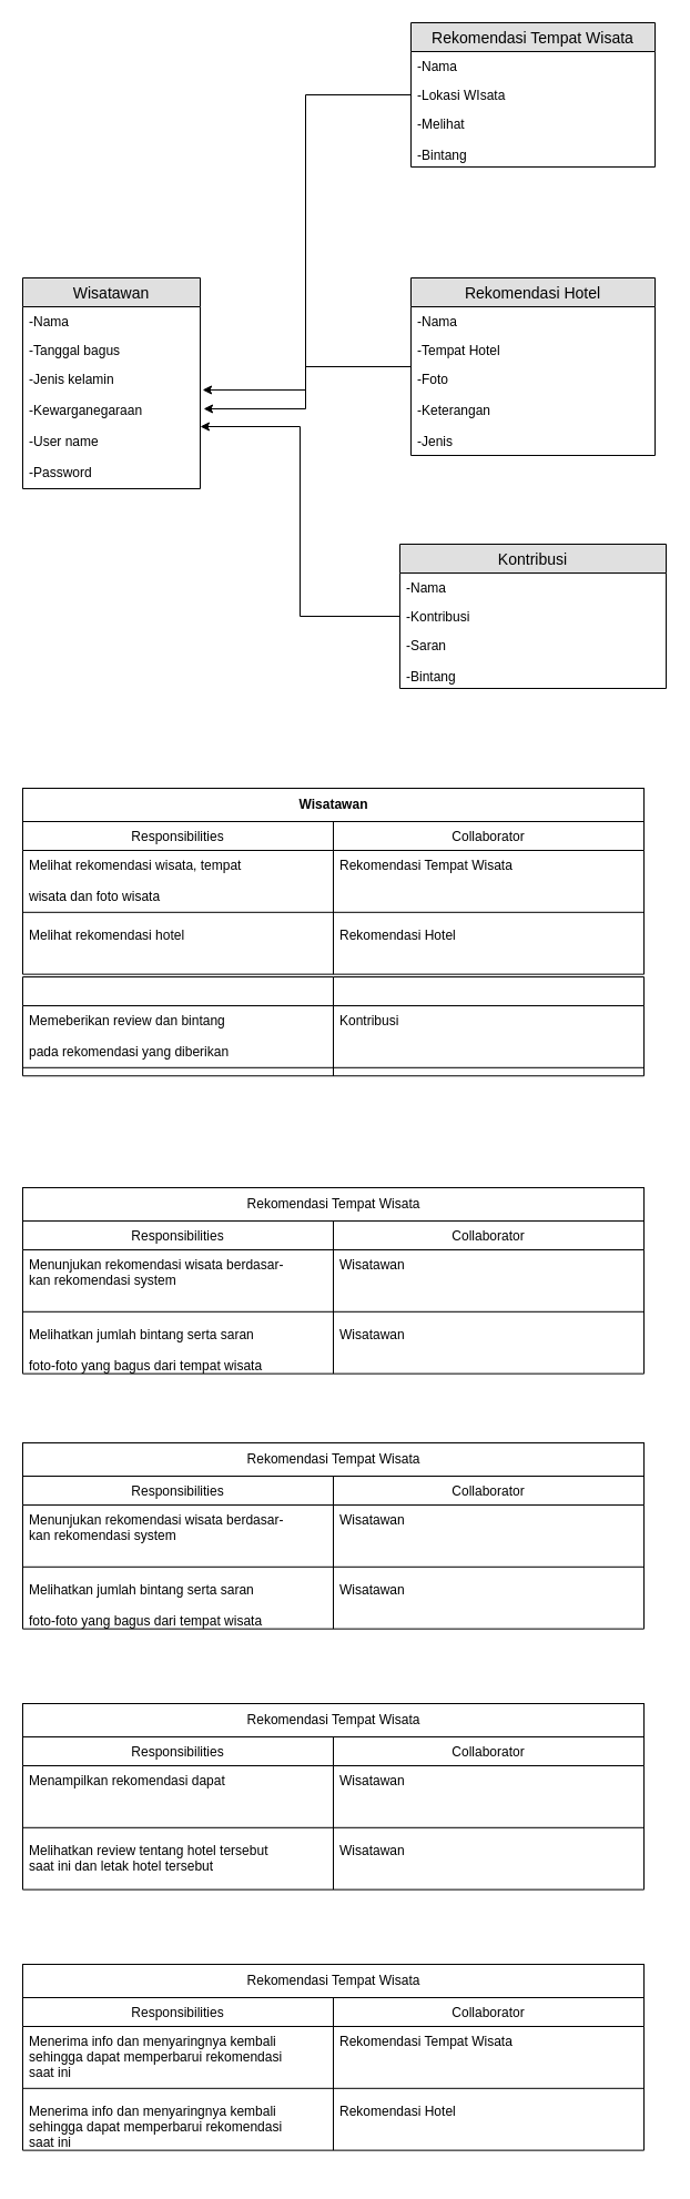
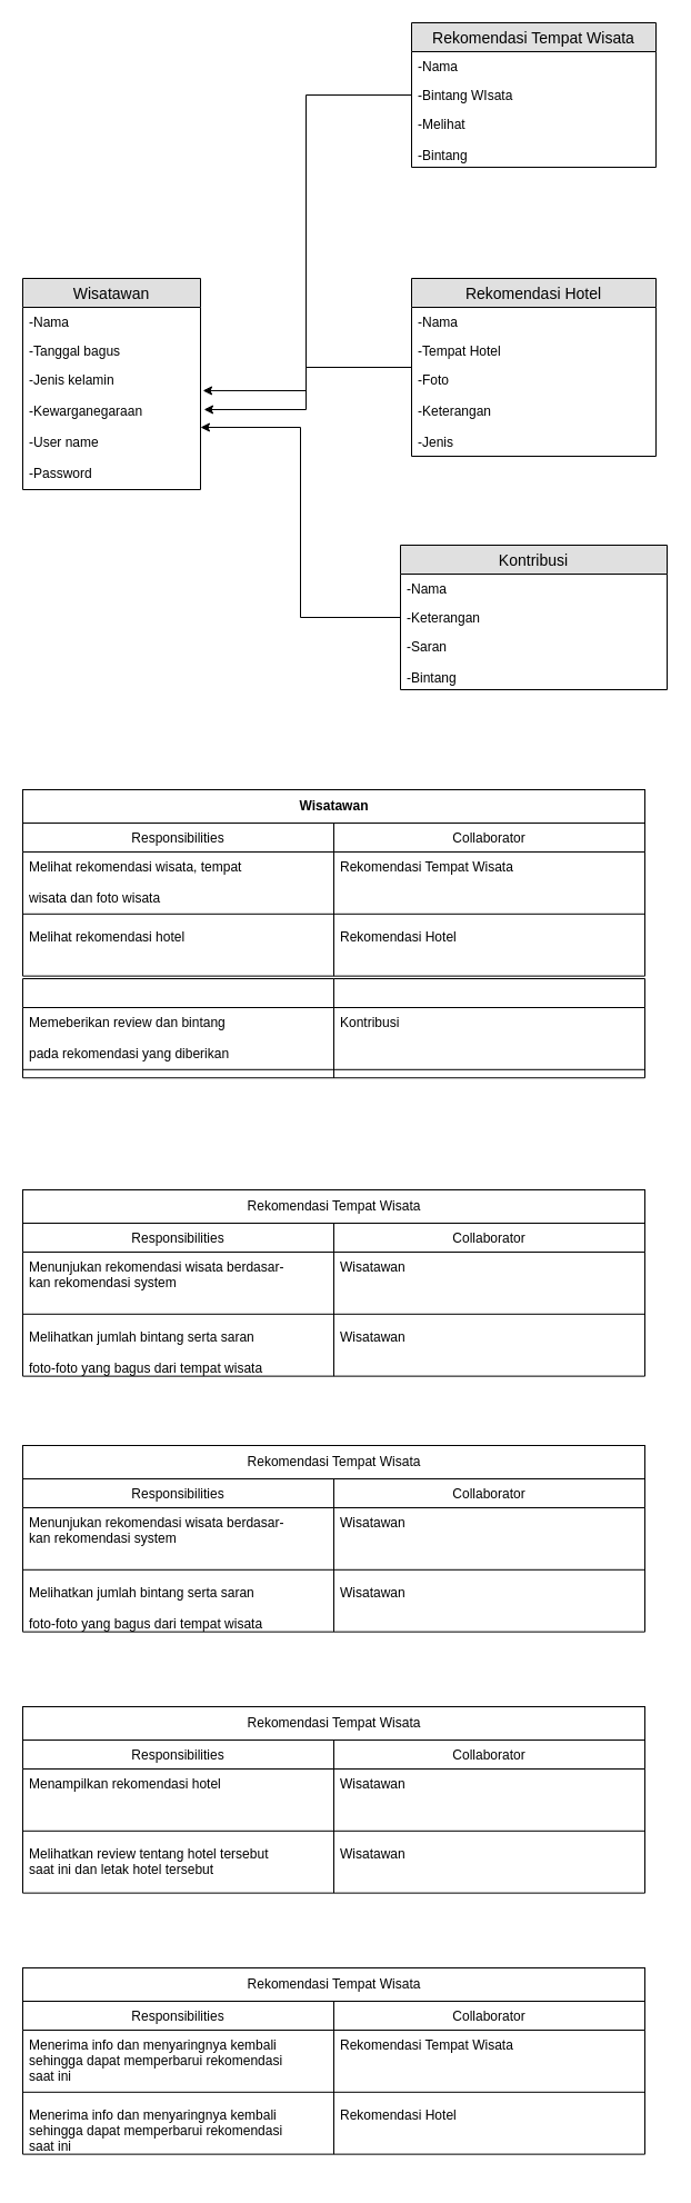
- <mxCell id="8" value="-Lokasi WIsata" style="text;strokeColor=none;fillColor=none;spacingLeft=4;spacingRight=4;overflow=hidden;rotatable=0;points=[[0,0.5],[1,0.5]];portConstraint=eastwest;fontSize=12;" vertex="1" parent="6"><mxGeometry y="52" width="220" height="26" as="geometry" /></mxCell>
+ <mxCell id="8" value="-Bintang WIsata" style="text;strokeColor=none;fillColor=none;spacingLeft=4;spacingRight=4;overflow=hidden;rotatable=0;points=[[0,0.5],[1,0.5]];portConstraint=eastwest;fontSize=12;" vertex="1" parent="6"><mxGeometry y="52" width="220" height="26" as="geometry" /></mxCell>
- <mxCell id="17" value="-Kontribusi" style="text;strokeColor=none;fillColor=none;spacingLeft=4;spacingRight=4;overflow=hidden;rotatable=0;points=[[0,0.5],[1,0.5]];portConstraint=eastwest;fontSize=12;" vertex="1" parent="15"><mxGeometry y="52" width="240" height="26" as="geometry" /></mxCell>
+ <mxCell id="17" value="-Keterangan" style="text;strokeColor=none;fillColor=none;spacingLeft=4;spacingRight=4;overflow=hidden;rotatable=0;points=[[0,0.5],[1,0.5]];portConstraint=eastwest;fontSize=12;" vertex="1" parent="15"><mxGeometry y="52" width="240" height="26" as="geometry" /></mxCell>
- <mxCell id="66" value="Menampilkan rekomendasi dapat" style="text;strokeColor=none;fillColor=none;align=left;verticalAlign=top;spacingLeft=4;spacingRight=4;overflow=hidden;rotatable=0;points=[[0,0.5],[1,0.5]];portConstraint=eastwest;" vertex="1" parent="65"><mxGeometry y="26" width="280" height="48.372" as="geometry" /></mxCell>
+ <mxCell id="66" value="Menampilkan rekomendasi hotel" style="text;strokeColor=none;fillColor=none;align=left;verticalAlign=top;spacingLeft=4;spacingRight=4;overflow=hidden;rotatable=0;points=[[0,0.5],[1,0.5]];portConstraint=eastwest;" vertex="1" parent="65"><mxGeometry y="26" width="280" height="48.372" as="geometry" /></mxCell>
